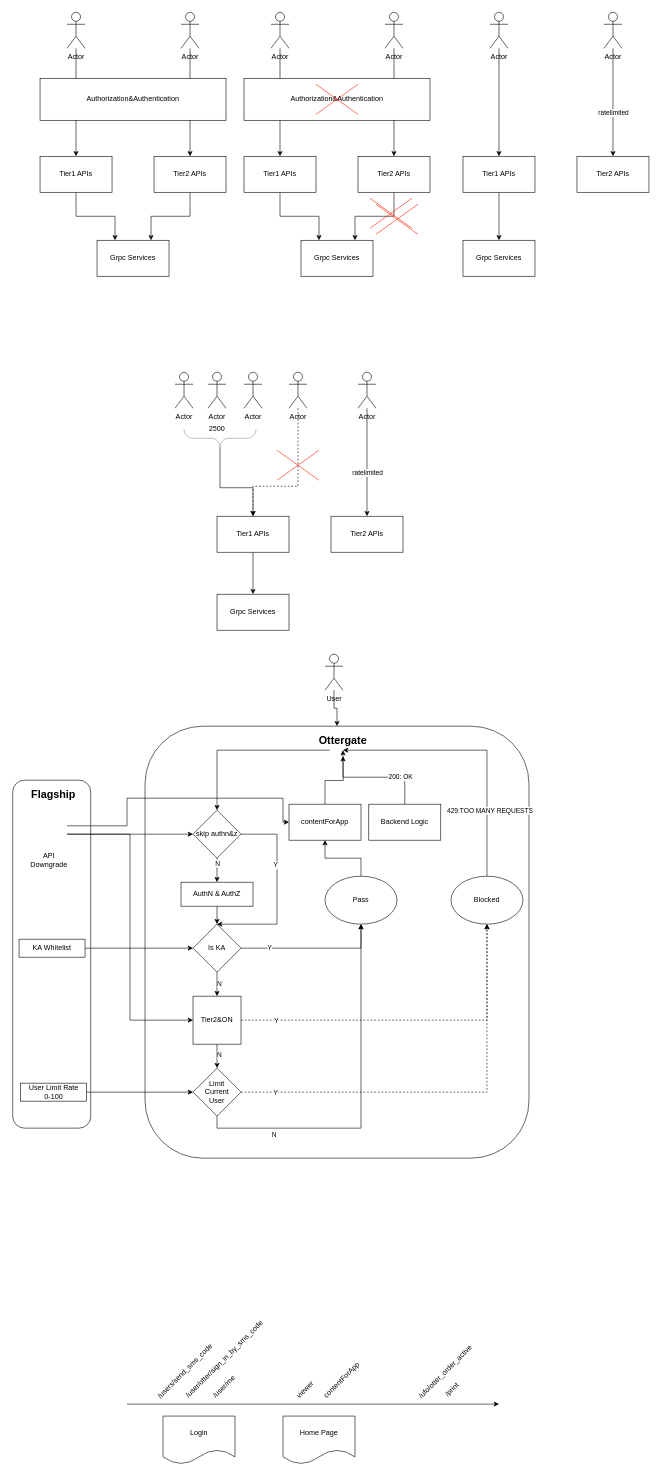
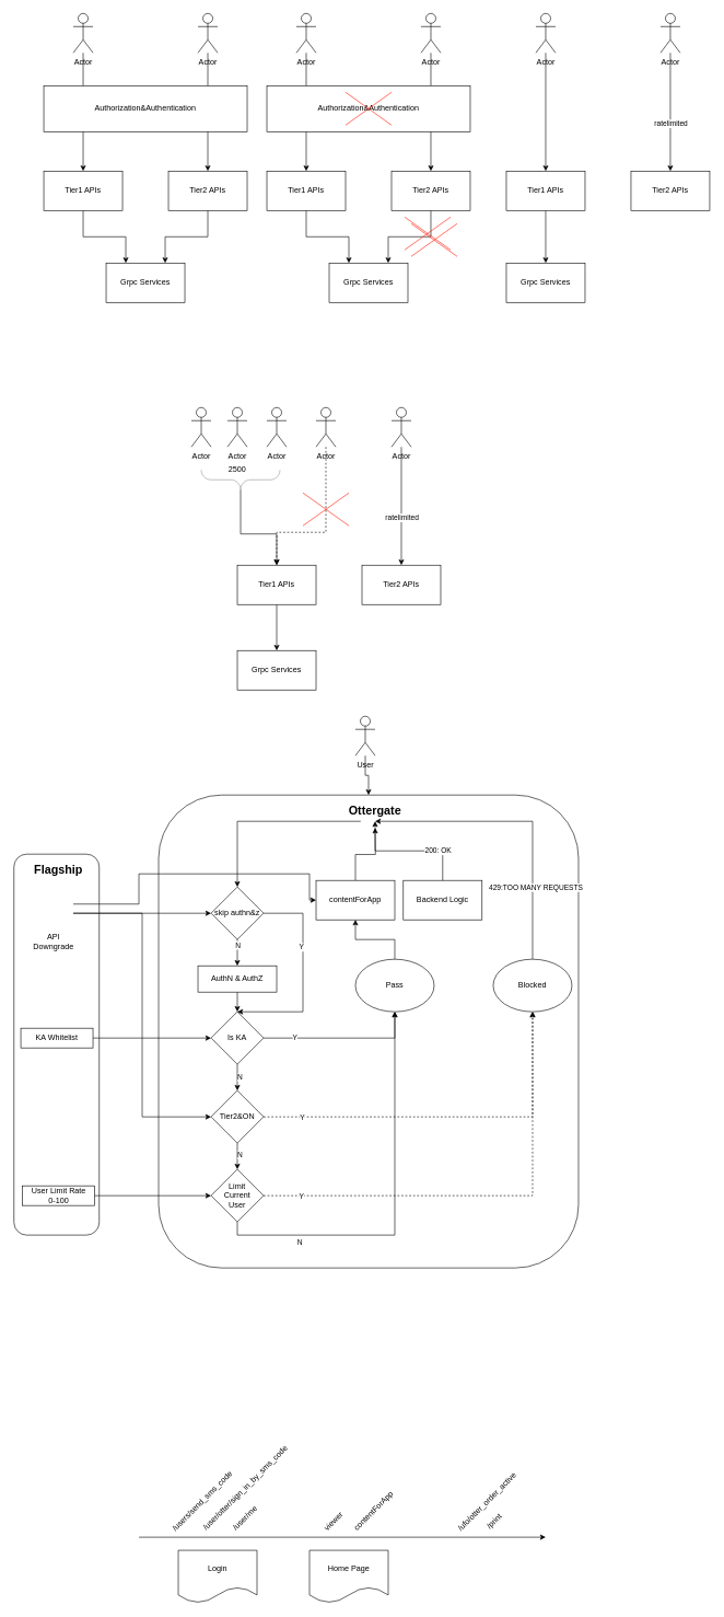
- <mxCell id="82" value="Tier2&amp;amp;ON" style="whiteSpace=wrap;html=1;rounded=0;" vertex="1" parent="1"><mxGeometry x="321" y="1660" width="80" height="80" as="geometry" /></mxCell>
+ <mxCell id="82" value="Tier2&amp;amp;ON" style="rhombus;whiteSpace=wrap;html=1;" vertex="1" parent="1"><mxGeometry x="321" y="1660" width="80" height="80" as="geometry" /></mxCell>
